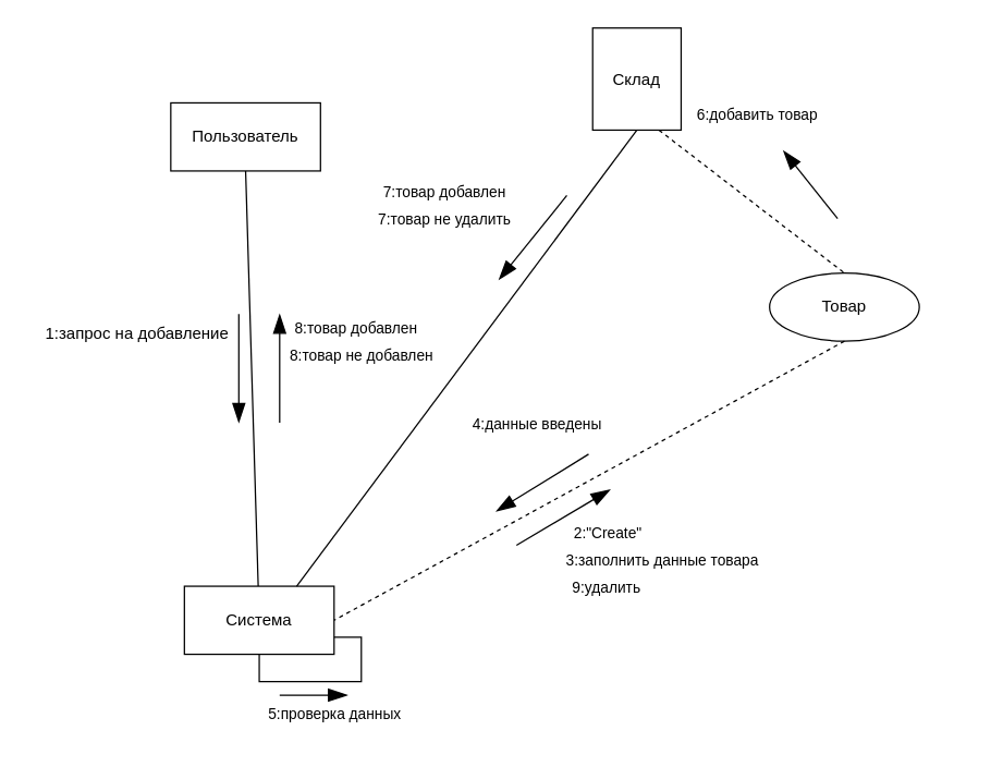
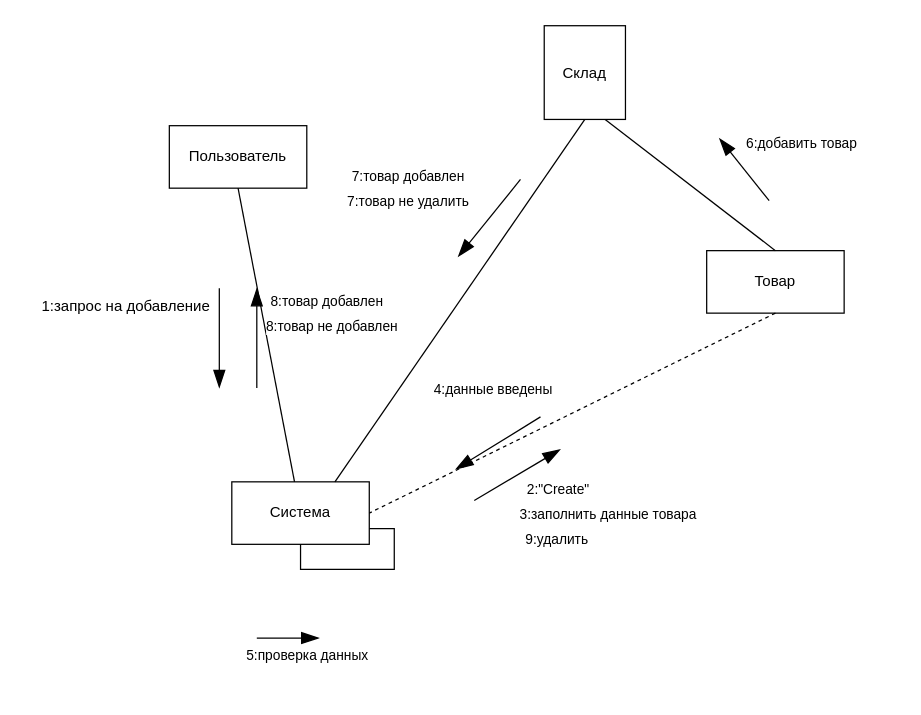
- <mxCell id="24" value="&lt;span style=&quot;color: rgb(0, 0, 0); font-family: Helvetica; font-size: 11px; font-style: normal; font-variant-ligatures: normal; font-variant-caps: normal; font-weight: 400; letter-spacing: normal; orphans: 2; text-align: center; text-indent: 0px; text-transform: none; widows: 2; word-spacing: 0px; -webkit-text-stroke-width: 0px; white-space: nowrap; background-color: rgb(255, 255, 255); text-decoration-thickness: initial; text-decoration-style: initial; text-decoration-color: initial; display: inline !important; float: none;&quot;&gt;6:добавить товар&lt;/span&gt;" style="text;whiteSpace=wrap;html=1;" vertex="1" parent="1"><mxGeometry x="510" y="70" width="120" height="40" as="geometry" /></mxCell>
+ <mxCell id="24" value="&lt;span style=&quot;color: rgb(0, 0, 0); font-family: Helvetica; font-size: 11px; font-style: normal; font-variant-ligatures: normal; font-variant-caps: normal; font-weight: 400; letter-spacing: normal; orphans: 2; text-align: center; text-indent: 0px; text-transform: none; widows: 2; word-spacing: 0px; -webkit-text-stroke-width: 0px; white-space: nowrap; background-color: rgb(255, 255, 255); text-decoration-thickness: initial; text-decoration-style: initial; text-decoration-color: initial; display: inline !important; float: none;&quot;&gt;6:добавить товар&lt;/span&gt;" style="text;whiteSpace=wrap;html=1;" vertex="1" parent="1"><mxGeometry x="595" y="100" width="120" height="40" as="geometry" /></mxCell>
- <mxCell id="2" value="Пользователь" style="html=1;whiteSpace=wrap;" vertex="1" parent="1"><mxGeometry x="125" y="75" width="110" height="50" as="geometry" /></mxCell>
+ <mxCell id="2" value="Пользователь" style="html=1;whiteSpace=wrap;" vertex="1" parent="1"><mxGeometry x="135" y="100" width="110" height="50" as="geometry" /></mxCell>
- <mxCell id="25" value="" style="endArrow=none;endFill=0;endSize=12;html=1;rounded=0;exitX=0.75;exitY=1;exitDx=0;exitDy=0;entryX=0.5;entryY=0;entryDx=0;entryDy=0;dashed=1;" edge="1" parent="1" source="5" target="4"><mxGeometry width="160" relative="1" as="geometry"><mxPoint x="630" y="260" as="sourcePoint" /><mxPoint x="255" y="465" as="targetPoint" /></mxGeometry></mxCell>
+ <mxCell id="25" value="" style="endArrow=none;endFill=0;endSize=12;html=1;rounded=0;exitX=0.75;exitY=1;exitDx=0;exitDy=0;entryX=0.5;entryY=0;entryDx=0;entryDy=0;" edge="1" parent="1" source="5" target="4"><mxGeometry width="160" relative="1" as="geometry"><mxPoint x="630" y="260" as="sourcePoint" /><mxPoint x="255" y="465" as="targetPoint" /></mxGeometry></mxCell>
- <mxCell id="4" value="Товар" style="ellipse;html=1;whiteSpace=wrap;" vertex="1" parent="1"><mxGeometry x="565" y="200" width="110" height="50" as="geometry" /></mxCell>
+ <mxCell id="4" value="Товар" style="html=1;whiteSpace=wrap;" vertex="1" parent="1"><mxGeometry x="565" y="200" width="110" height="50" as="geometry" /></mxCell>
- <mxCell id="3" value="Система" style="html=1;whiteSpace=wrap;" vertex="1" parent="1"><mxGeometry x="135" y="430" width="110" height="50" as="geometry" /></mxCell>
+ <mxCell id="3" value="Система" style="html=1;whiteSpace=wrap;" vertex="1" parent="1"><mxGeometry x="185" y="385" width="110" height="50" as="geometry" /></mxCell>
